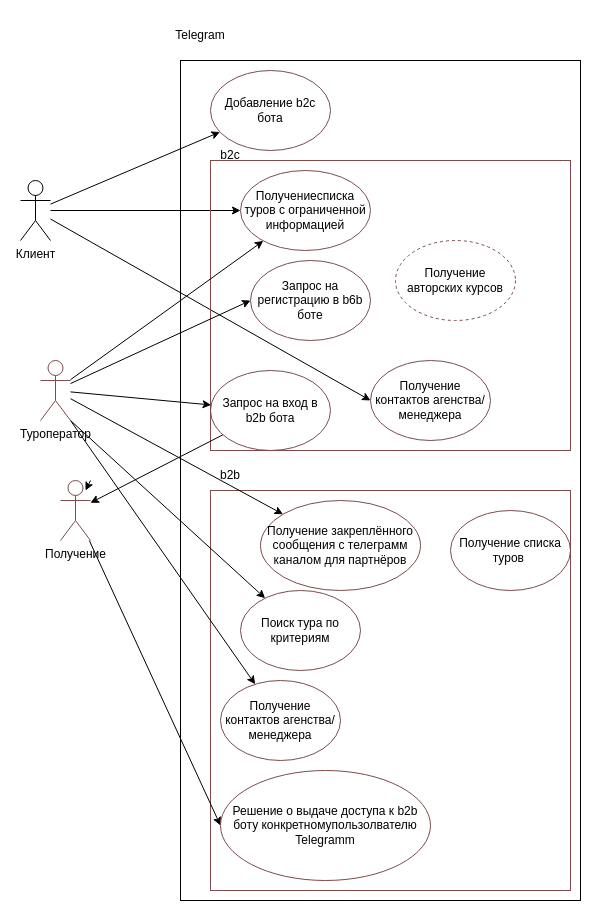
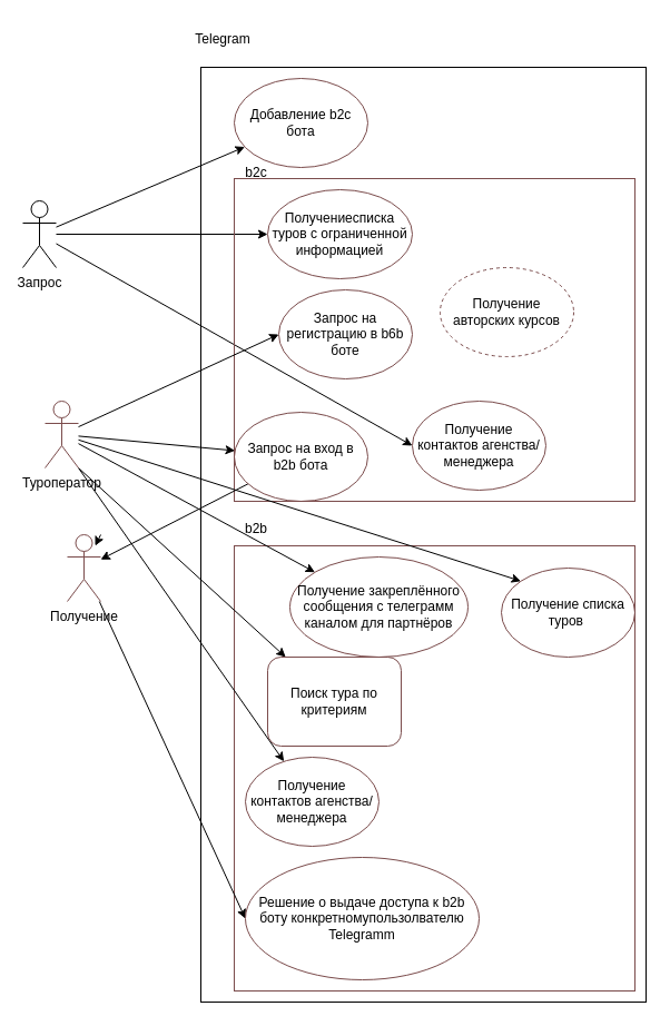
- <mxCell id="4" value="&lt;font color=&quot;#000000&quot;&gt;Клиент&lt;/font&gt;" style="shape=umlActor;verticalLabelPosition=bottom;verticalAlign=top;html=1;outlineConnect=0;fillColor=none;strokeColor=#000000;" vertex="1" parent="1"><mxGeometry x="20" y="180" width="30" height="60" as="geometry" /></mxCell>
+ <mxCell id="4" value="&lt;font color=&quot;#000000&quot;&gt;Запрос&lt;/font&gt;" style="shape=umlActor;verticalLabelPosition=bottom;verticalAlign=top;html=1;outlineConnect=0;fillColor=none;strokeColor=#000000;" vertex="1" parent="1"><mxGeometry x="20" y="180" width="30" height="60" as="geometry" /></mxCell>
- <mxCell id="23" style="edgeStyle=none;html=1;strokeColor=#000000;fontColor=#000000;endArrow=classic;endFill=1;" edge="1" parent="1" source="27" target="20"><mxGeometry relative="1" as="geometry" /></mxCell>
+ <mxCell id="23" style="edgeStyle=none;html=1;strokeColor=#000000;fontColor=#000000;endArrow=classic;endFill=1;entryX=0;entryY=0;entryDx=0;entryDy=0;" edge="1" parent="1" source="27" target="29"><mxGeometry relative="1" as="geometry" /></mxCell>
- <mxCell id="30" value="Поиск тура по критериям" style="ellipse;whiteSpace=wrap;html=1;strokeColor=#7b4c4c;fontColor=#000000;fillColor=none;" vertex="1" parent="1"><mxGeometry x="240" y="590" width="120" height="80" as="geometry" /></mxCell>
+ <mxCell id="30" value="Поиск тура по критериям" style="whiteSpace=wrap;html=1;strokeColor=#7b4c4c;fontColor=#000000;fillColor=none;rounded=1;" vertex="1" parent="1"><mxGeometry x="240" y="590" width="120" height="80" as="geometry" /></mxCell>
